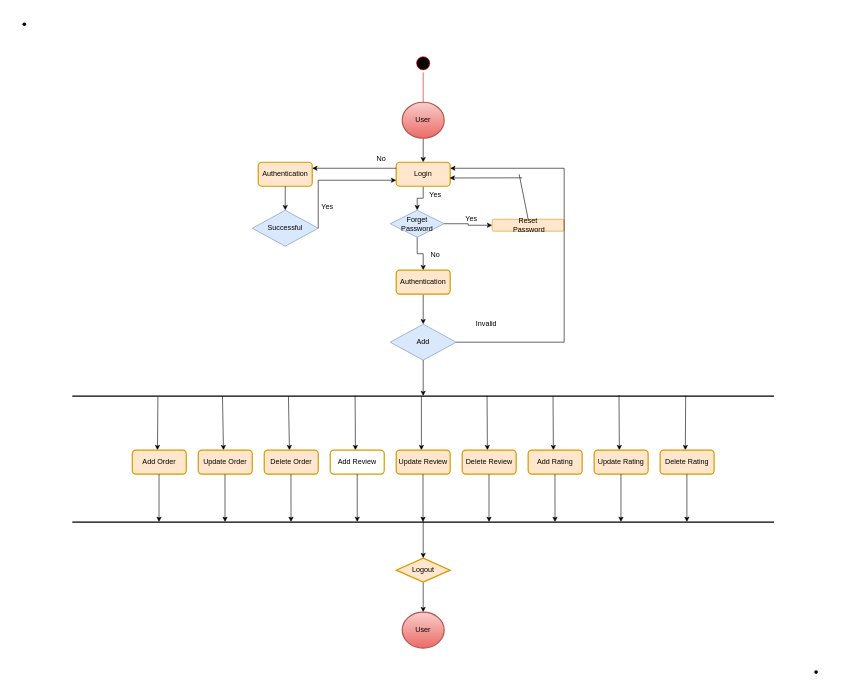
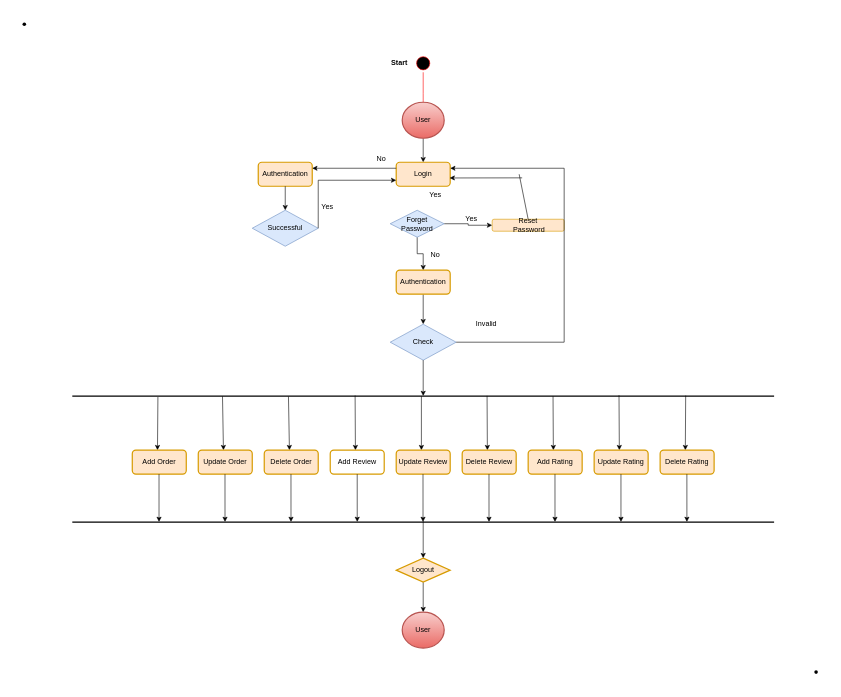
+ <mxCell id="55" value="Start" style="text;strokeColor=none;fillColor=none;html=1;fontSize=12;fontStyle=1;verticalAlign=middle;align=center;" vertex="1" parent="1"><mxGeometry x="640" y="90" width="50" height="30" as="geometry" /></mxCell>
- <mxCell id="6" value="" style="edgeStyle=orthogonalEdgeStyle;rounded=0;orthogonalLoop=1;jettySize=auto;html=1;" edge="1" parent="1" source="7" target="10"><mxGeometry relative="1" as="geometry" /></mxCell>
- <mxCell id="16" value="Add" style="shape=rhombus;perimeter=rhombusPerimeter;whiteSpace=wrap;html=1;align=center;fillColor=#dae8fc;strokeColor=#6c8ebf;" vertex="1" parent="1"><mxGeometry x="650" y="540" width="110" height="60" as="geometry" /></mxCell>
+ <mxCell id="16" value="Check" style="shape=rhombus;perimeter=rhombusPerimeter;whiteSpace=wrap;html=1;align=center;fillColor=#dae8fc;strokeColor=#6c8ebf;" vertex="1" parent="1"><mxGeometry x="650" y="540" width="110" height="60" as="geometry" /></mxCell>
